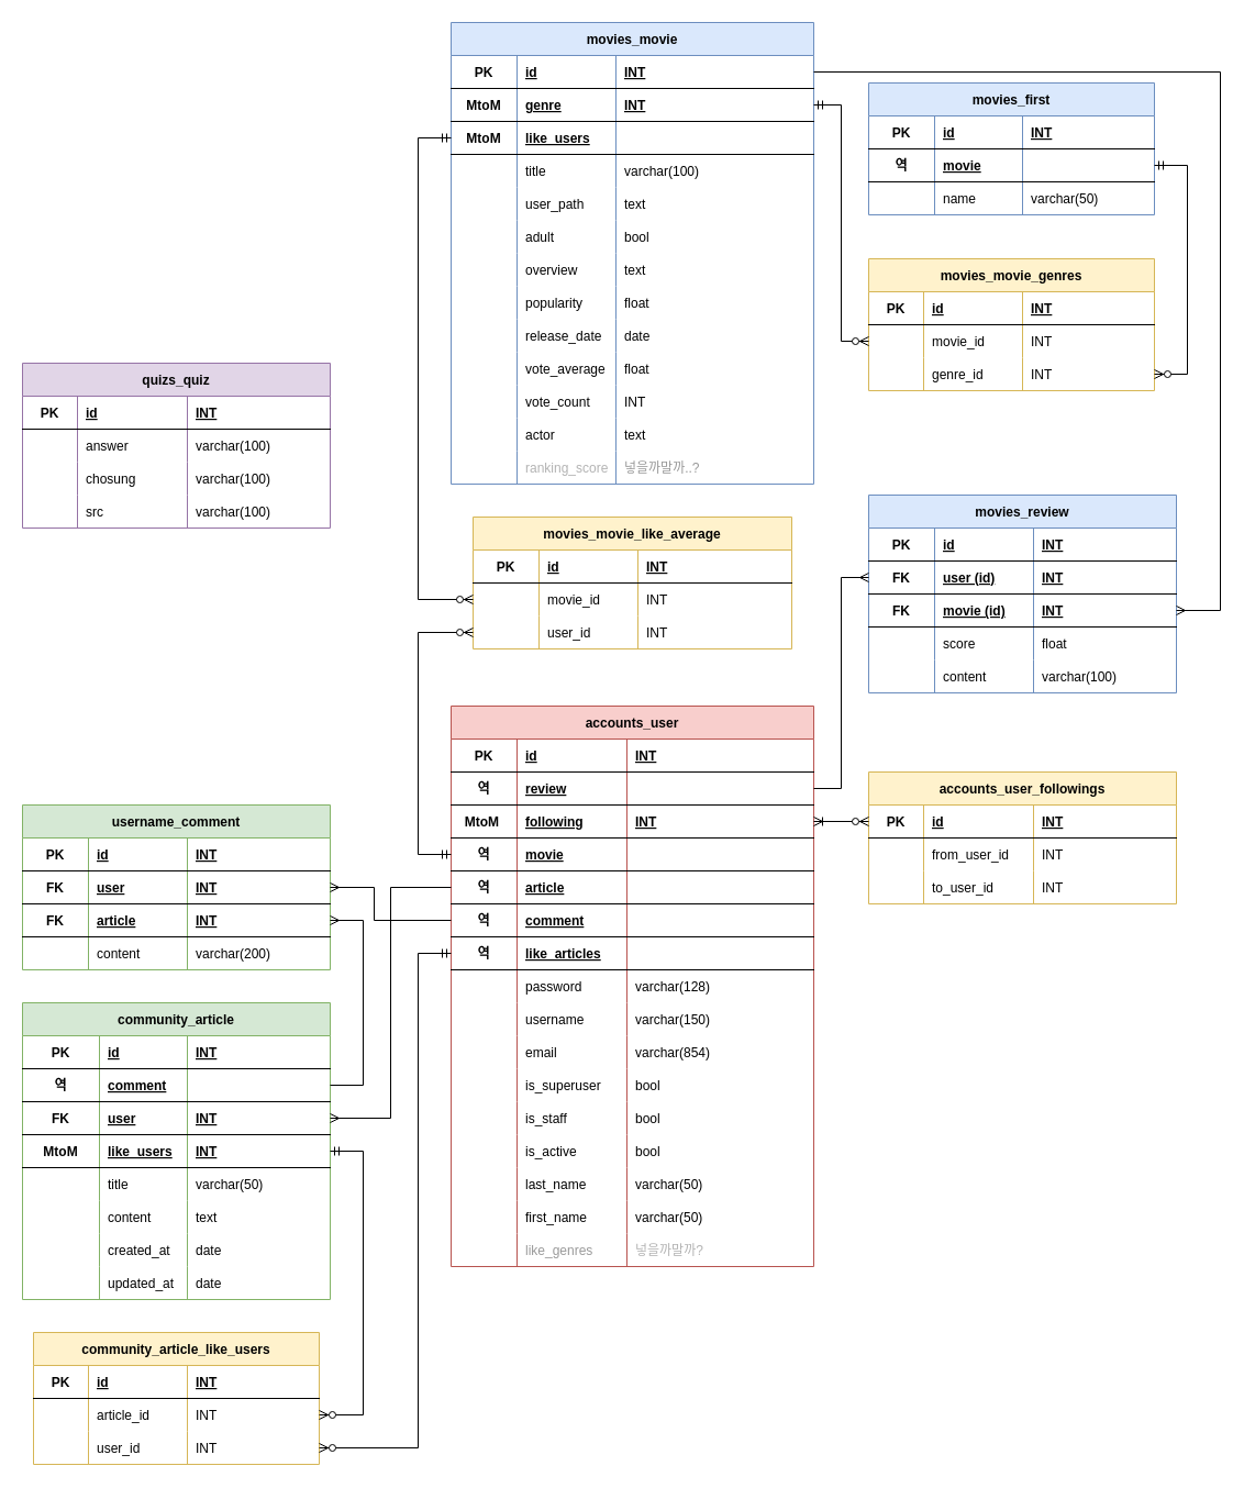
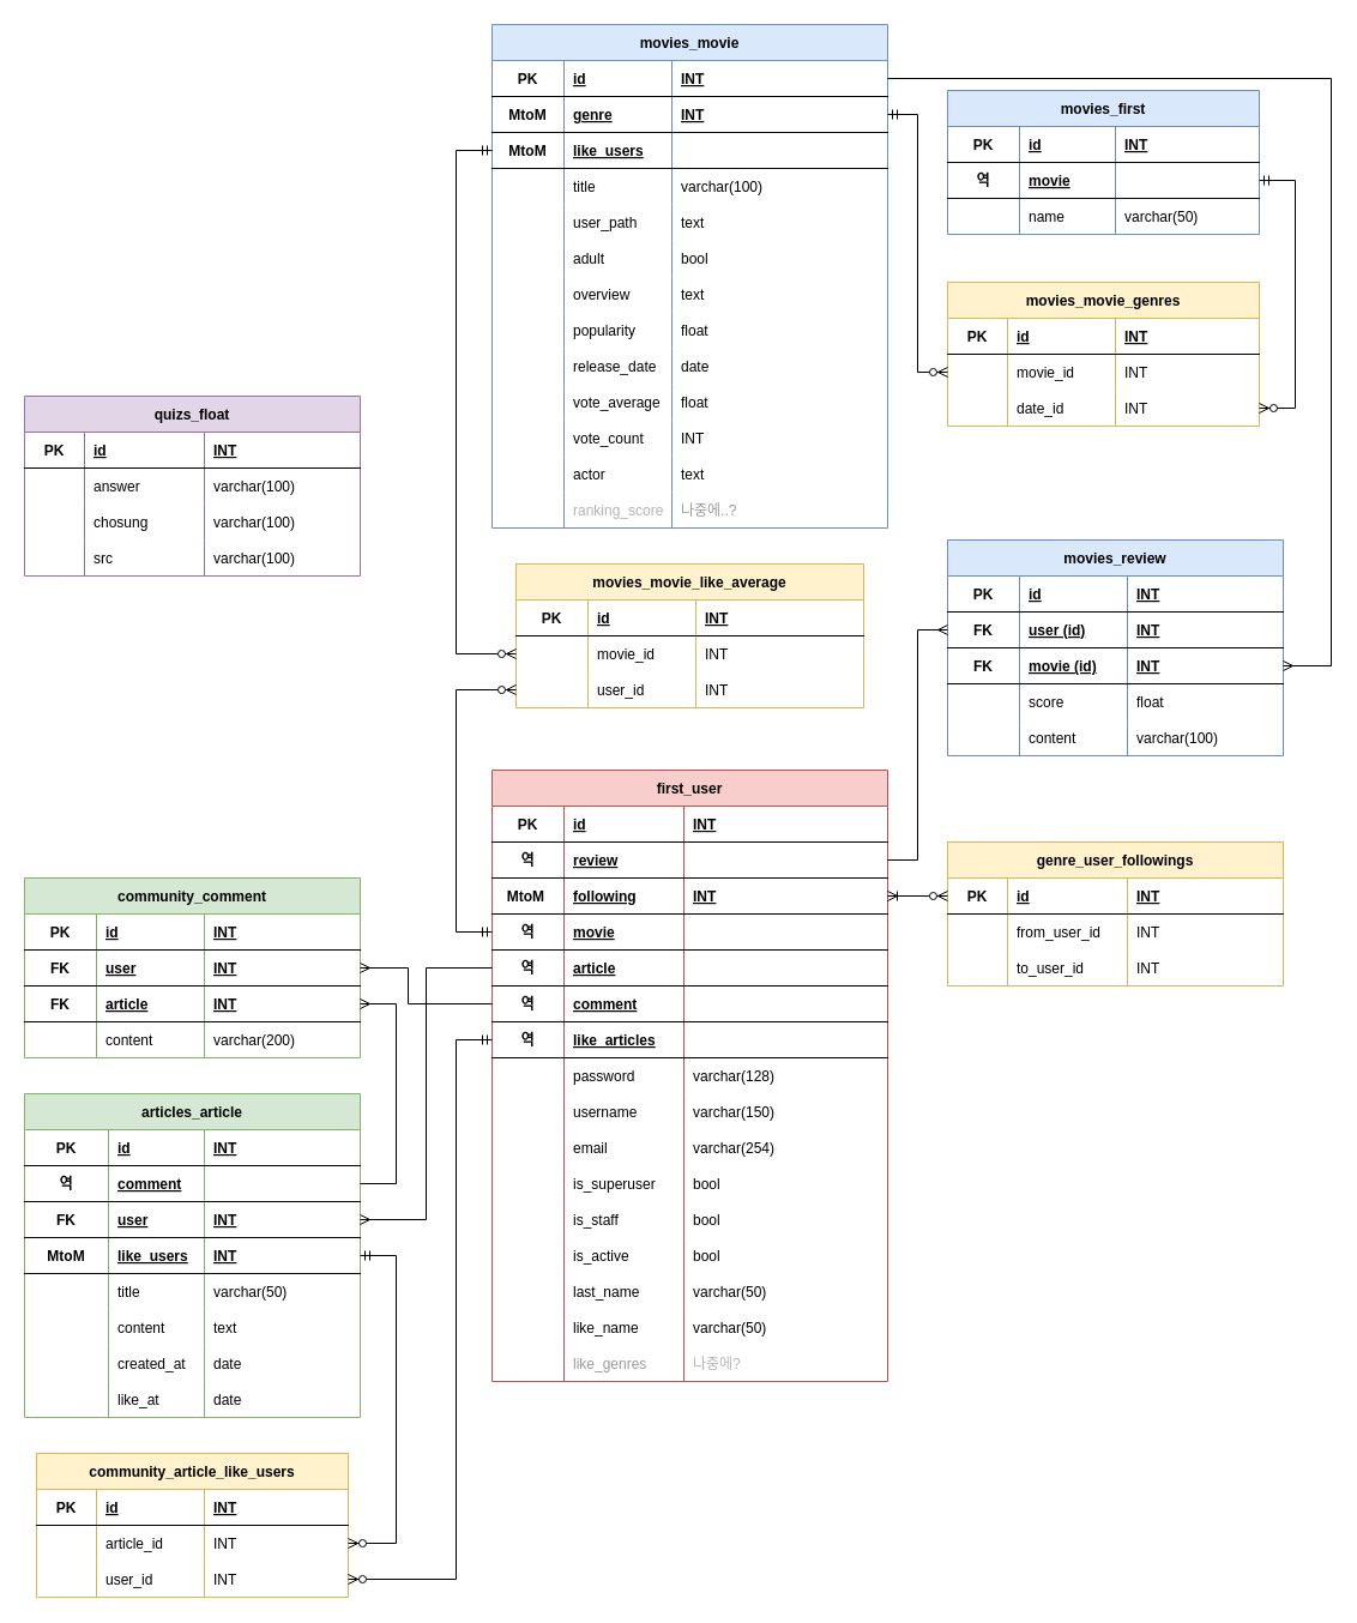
- <mxCell id="79" value="genre_id" style="shape=partialRectangle;connectable=0;fillColor=none;top=0;left=0;bottom=0;right=0;align=left;spacingLeft=6;overflow=hidden;" parent="77" vertex="1"><mxGeometry x="50" width="90" height="30" as="geometry"><mxRectangle width="90" height="30" as="alternateBounds" /></mxGeometry></mxCell>
+ <mxCell id="79" value="date_id" style="shape=partialRectangle;connectable=0;fillColor=none;top=0;left=0;bottom=0;right=0;align=left;spacingLeft=6;overflow=hidden;" parent="77" vertex="1"><mxGeometry x="50" width="90" height="30" as="geometry"><mxRectangle width="90" height="30" as="alternateBounds" /></mxGeometry></mxCell>
- <mxCell id="252" value="quizs_quiz" style="shape=table;startSize=30;container=1;collapsible=1;childLayout=tableLayout;fixedRows=1;rowLines=0;fontStyle=1;align=center;resizeLast=1;fillColor=#e1d5e7;strokeColor=#9673a6;" parent="1" vertex="1"><mxGeometry x="20" y="330" width="280" height="150" as="geometry" /></mxCell>
+ <mxCell id="252" value="quizs_float" style="shape=table;startSize=30;container=1;collapsible=1;childLayout=tableLayout;fixedRows=1;rowLines=0;fontStyle=1;align=center;resizeLast=1;fillColor=#e1d5e7;strokeColor=#9673a6;" parent="1" vertex="1"><mxGeometry x="20" y="330" width="280" height="150" as="geometry" /></mxCell>
- <mxCell id="54" value="넣을까말까..?" style="shape=partialRectangle;connectable=0;fillColor=none;top=0;left=0;bottom=0;right=0;align=left;spacingLeft=6;overflow=hidden;fontColor=#999999;" vertex="1" parent="51"><mxGeometry x="150" width="180" height="30" as="geometry"><mxRectangle width="180" height="30" as="alternateBounds" /></mxGeometry></mxCell>
+ <mxCell id="54" value="나중에..?" style="shape=partialRectangle;connectable=0;fillColor=none;top=0;left=0;bottom=0;right=0;align=left;spacingLeft=6;overflow=hidden;fontColor=#999999;" vertex="1" parent="51"><mxGeometry x="150" width="180" height="30" as="geometry"><mxRectangle width="180" height="30" as="alternateBounds" /></mxGeometry></mxCell>
- <mxCell id="102" value="accounts_user" style="shape=table;startSize=30;container=1;collapsible=1;childLayout=tableLayout;fixedRows=1;rowLines=0;fontStyle=1;align=center;resizeLast=1;fillColor=#f8cecc;strokeColor=#b85450;" parent="1" vertex="1"><mxGeometry x="410" y="642" width="330" height="510" as="geometry" /></mxCell>
+ <mxCell id="102" value="first_user" style="shape=table;startSize=30;container=1;collapsible=1;childLayout=tableLayout;fixedRows=1;rowLines=0;fontStyle=1;align=center;resizeLast=1;fillColor=#f8cecc;strokeColor=#b85450;" parent="1" vertex="1"><mxGeometry x="410" y="642" width="330" height="510" as="geometry" /></mxCell>
- <mxCell id="167" value="accounts_user_followings" style="shape=table;startSize=30;container=1;collapsible=1;childLayout=tableLayout;fixedRows=1;rowLines=0;fontStyle=1;align=center;resizeLast=1;fillColor=#fff2cc;strokeColor=#d6b656;" parent="1" vertex="1"><mxGeometry x="790" y="702" width="280" height="120" as="geometry" /></mxCell>
+ <mxCell id="167" value="genre_user_followings" style="shape=table;startSize=30;container=1;collapsible=1;childLayout=tableLayout;fixedRows=1;rowLines=0;fontStyle=1;align=center;resizeLast=1;fillColor=#fff2cc;strokeColor=#d6b656;" parent="1" vertex="1"><mxGeometry x="790" y="702" width="280" height="120" as="geometry" /></mxCell>
- <mxCell id="232" value="username_comment" style="shape=table;startSize=30;container=1;collapsible=1;childLayout=tableLayout;fixedRows=1;rowLines=0;fontStyle=1;align=center;resizeLast=1;fillColor=#d5e8d4;strokeColor=#82b366;" parent="1" vertex="1"><mxGeometry x="20" y="732" width="280" height="150" as="geometry" /></mxCell>
+ <mxCell id="232" value="community_comment" style="shape=table;startSize=30;container=1;collapsible=1;childLayout=tableLayout;fixedRows=1;rowLines=0;fontStyle=1;align=center;resizeLast=1;fillColor=#d5e8d4;strokeColor=#82b366;" parent="1" vertex="1"><mxGeometry x="20" y="732" width="280" height="150" as="geometry" /></mxCell>
- <mxCell id="199" value="community_article" style="shape=table;startSize=30;container=1;collapsible=1;childLayout=tableLayout;fixedRows=1;rowLines=0;fontStyle=1;align=center;resizeLast=1;fillColor=#d5e8d4;strokeColor=#82b366;" parent="1" vertex="1"><mxGeometry x="20" y="912" width="280" height="270" as="geometry" /></mxCell>
+ <mxCell id="199" value="articles_article" style="shape=table;startSize=30;container=1;collapsible=1;childLayout=tableLayout;fixedRows=1;rowLines=0;fontStyle=1;align=center;resizeLast=1;fillColor=#d5e8d4;strokeColor=#82b366;" parent="1" vertex="1"><mxGeometry x="20" y="912" width="280" height="270" as="geometry" /></mxCell>
- <mxCell id="142" value="varchar(854)" style="shape=partialRectangle;connectable=0;fillColor=none;top=0;left=0;bottom=0;right=0;align=left;spacingLeft=6;overflow=hidden;" parent="139" vertex="1"><mxGeometry x="160" width="170" height="30" as="geometry"><mxRectangle width="170" height="30" as="alternateBounds" /></mxGeometry></mxCell>
+ <mxCell id="142" value="varchar(254)" style="shape=partialRectangle;connectable=0;fillColor=none;top=0;left=0;bottom=0;right=0;align=left;spacingLeft=6;overflow=hidden;" parent="139" vertex="1"><mxGeometry x="160" width="170" height="30" as="geometry"><mxRectangle width="170" height="30" as="alternateBounds" /></mxGeometry></mxCell>
- <mxCell id="161" value="first_name" style="shape=partialRectangle;connectable=0;fillColor=none;top=0;left=0;bottom=0;right=0;align=left;spacingLeft=6;overflow=hidden;" vertex="1" parent="159"><mxGeometry x="60" width="100" height="30" as="geometry"><mxRectangle width="100" height="30" as="alternateBounds" /></mxGeometry></mxCell>
+ <mxCell id="161" value="like_name" style="shape=partialRectangle;connectable=0;fillColor=none;top=0;left=0;bottom=0;right=0;align=left;spacingLeft=6;overflow=hidden;" vertex="1" parent="159"><mxGeometry x="60" width="100" height="30" as="geometry"><mxRectangle width="100" height="30" as="alternateBounds" /></mxGeometry></mxCell>
- <mxCell id="166" value="넣을까말까?" style="shape=partialRectangle;connectable=0;fillColor=none;top=0;left=0;bottom=0;right=0;align=left;spacingLeft=6;overflow=hidden;fontColor=#B3B3B3;" vertex="1" parent="163"><mxGeometry x="160" width="170" height="30" as="geometry"><mxRectangle width="170" height="30" as="alternateBounds" /></mxGeometry></mxCell>
+ <mxCell id="166" value="나중에?" style="shape=partialRectangle;connectable=0;fillColor=none;top=0;left=0;bottom=0;right=0;align=left;spacingLeft=6;overflow=hidden;fontColor=#B3B3B3;" vertex="1" parent="163"><mxGeometry x="160" width="170" height="30" as="geometry"><mxRectangle width="170" height="30" as="alternateBounds" /></mxGeometry></mxCell>
- <mxCell id="230" value="updated_at" style="shape=partialRectangle;connectable=0;fillColor=none;top=0;left=0;bottom=0;right=0;align=left;spacingLeft=6;overflow=hidden;" parent="228" vertex="1"><mxGeometry x="70" width="80" height="30" as="geometry"><mxRectangle width="80" height="30" as="alternateBounds" /></mxGeometry></mxCell>
+ <mxCell id="230" value="like_at" style="shape=partialRectangle;connectable=0;fillColor=none;top=0;left=0;bottom=0;right=0;align=left;spacingLeft=6;overflow=hidden;" parent="228" vertex="1"><mxGeometry x="70" width="80" height="30" as="geometry"><mxRectangle width="80" height="30" as="alternateBounds" /></mxGeometry></mxCell>
